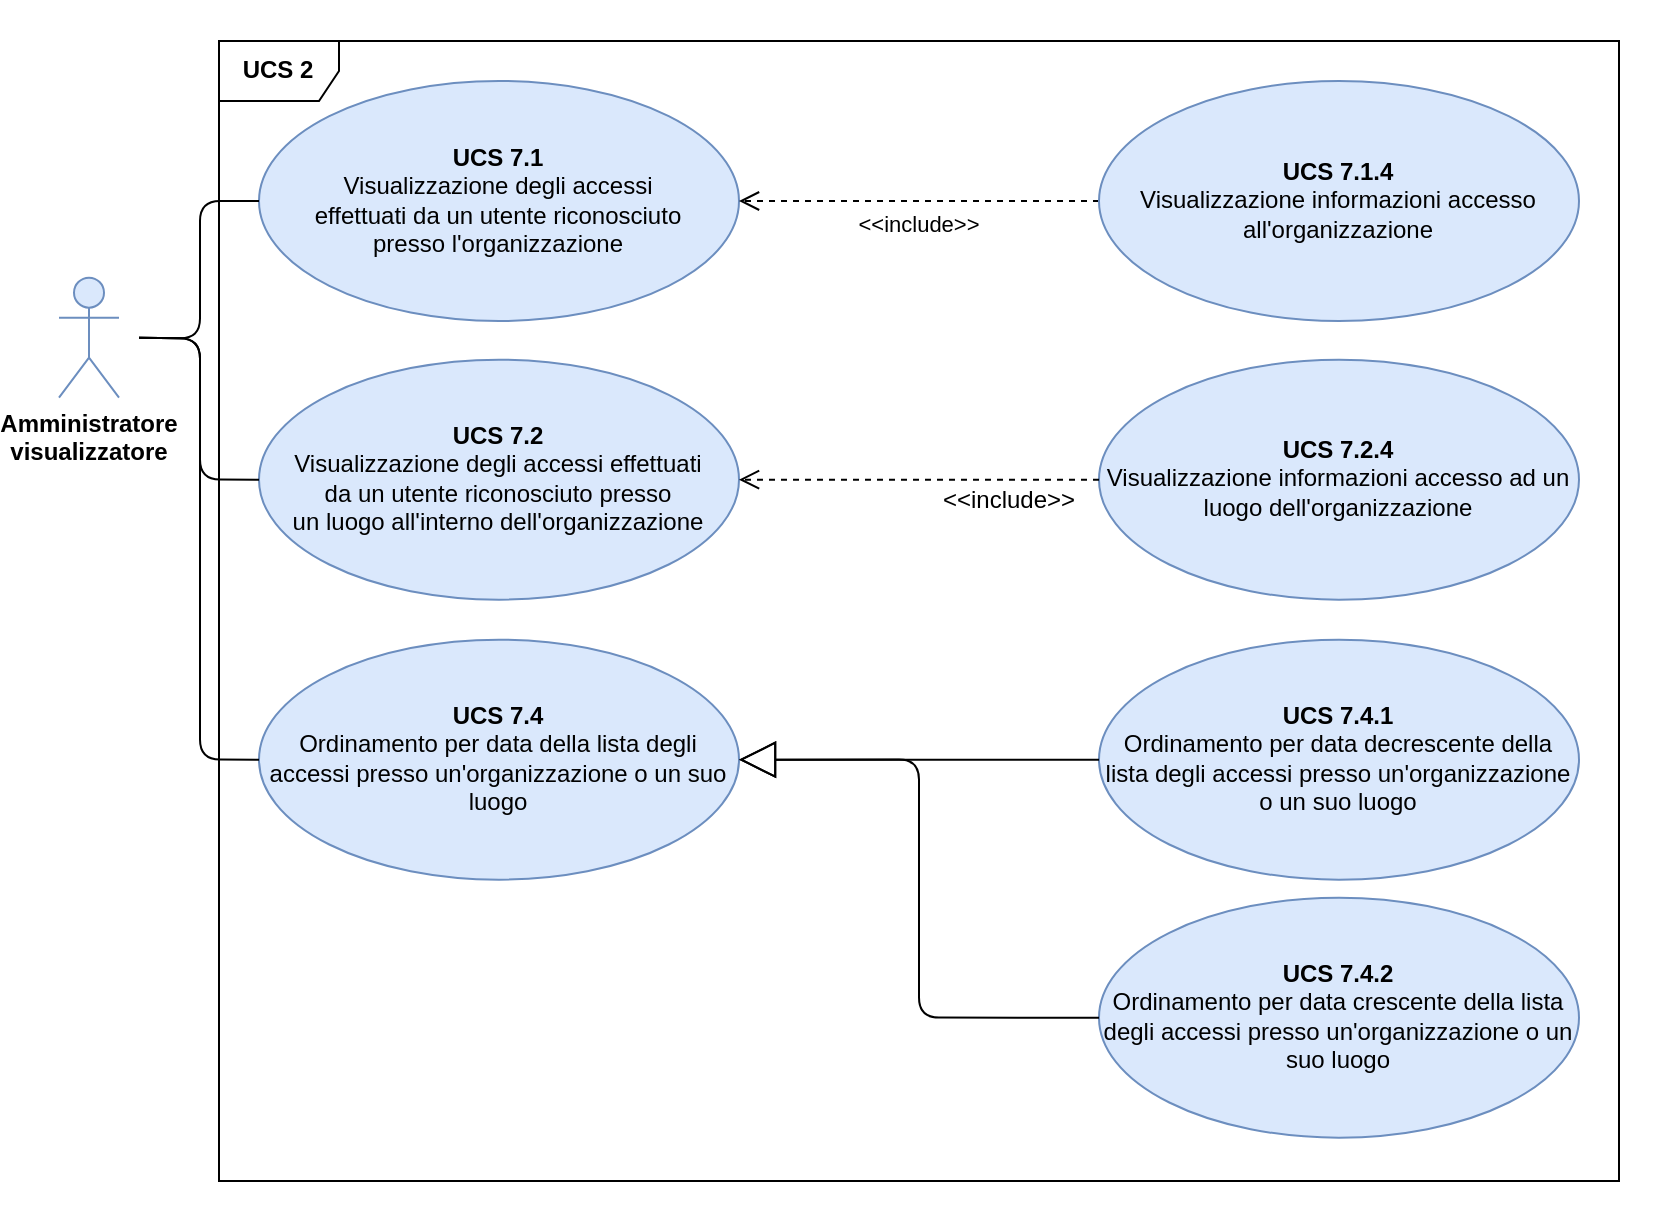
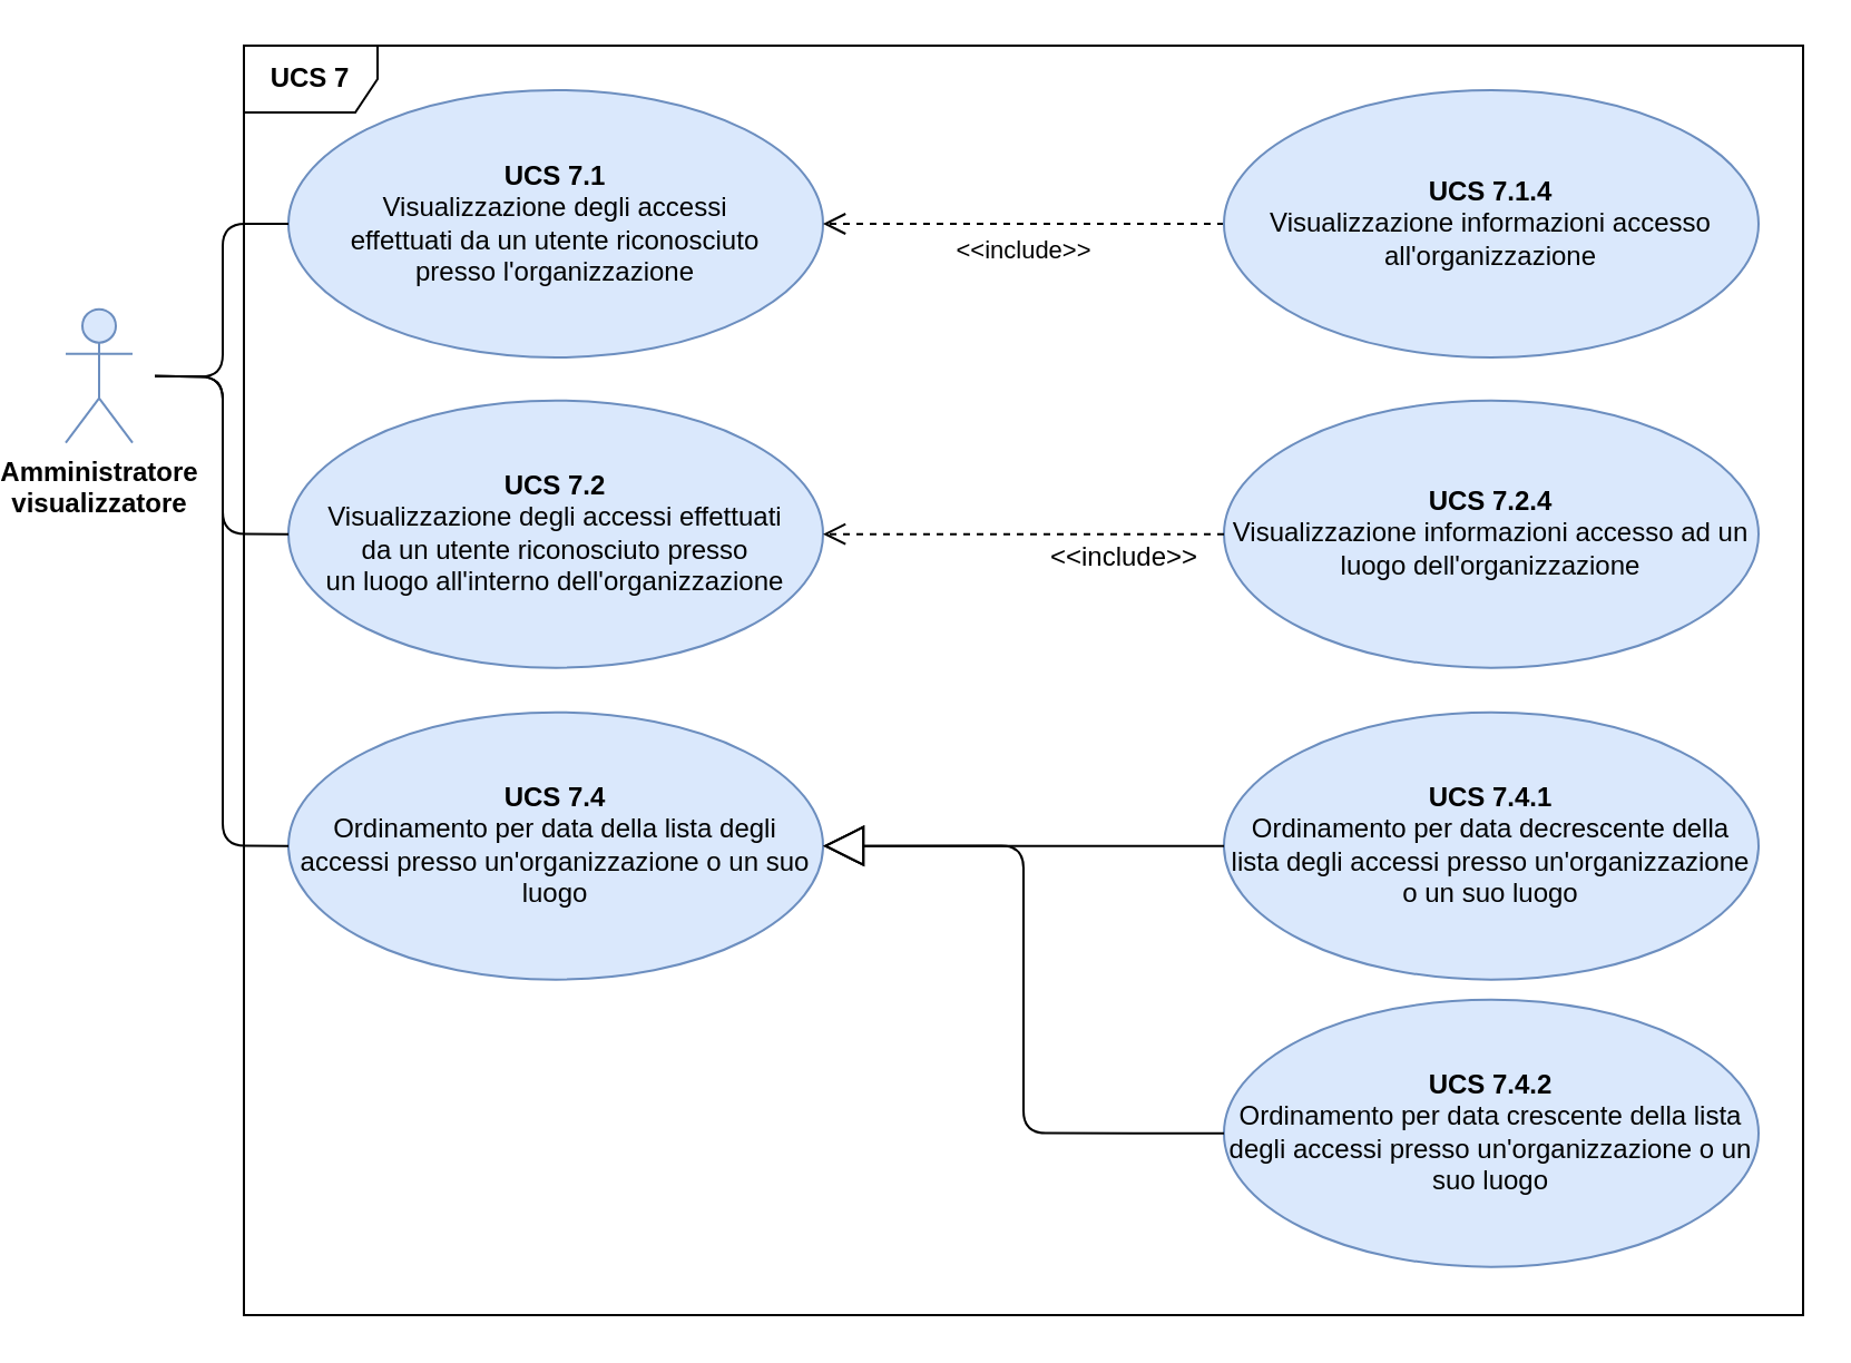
- <mxCell id="2" value="&lt;b&gt;UCS 2&lt;/b&gt;" style="shape=umlFrame;whiteSpace=wrap;html=1;fontFamily=Helvetica;fontSize=12;" parent="1" vertex="1"><mxGeometry x="100" y="20" width="700" height="570" as="geometry" /></mxCell>
+ <mxCell id="2" value="&lt;b&gt;UCS 7&lt;/b&gt;" style="shape=umlFrame;whiteSpace=wrap;html=1;fontFamily=Helvetica;fontSize=12;" parent="1" vertex="1"><mxGeometry x="100" y="20" width="700" height="570" as="geometry" /></mxCell>
